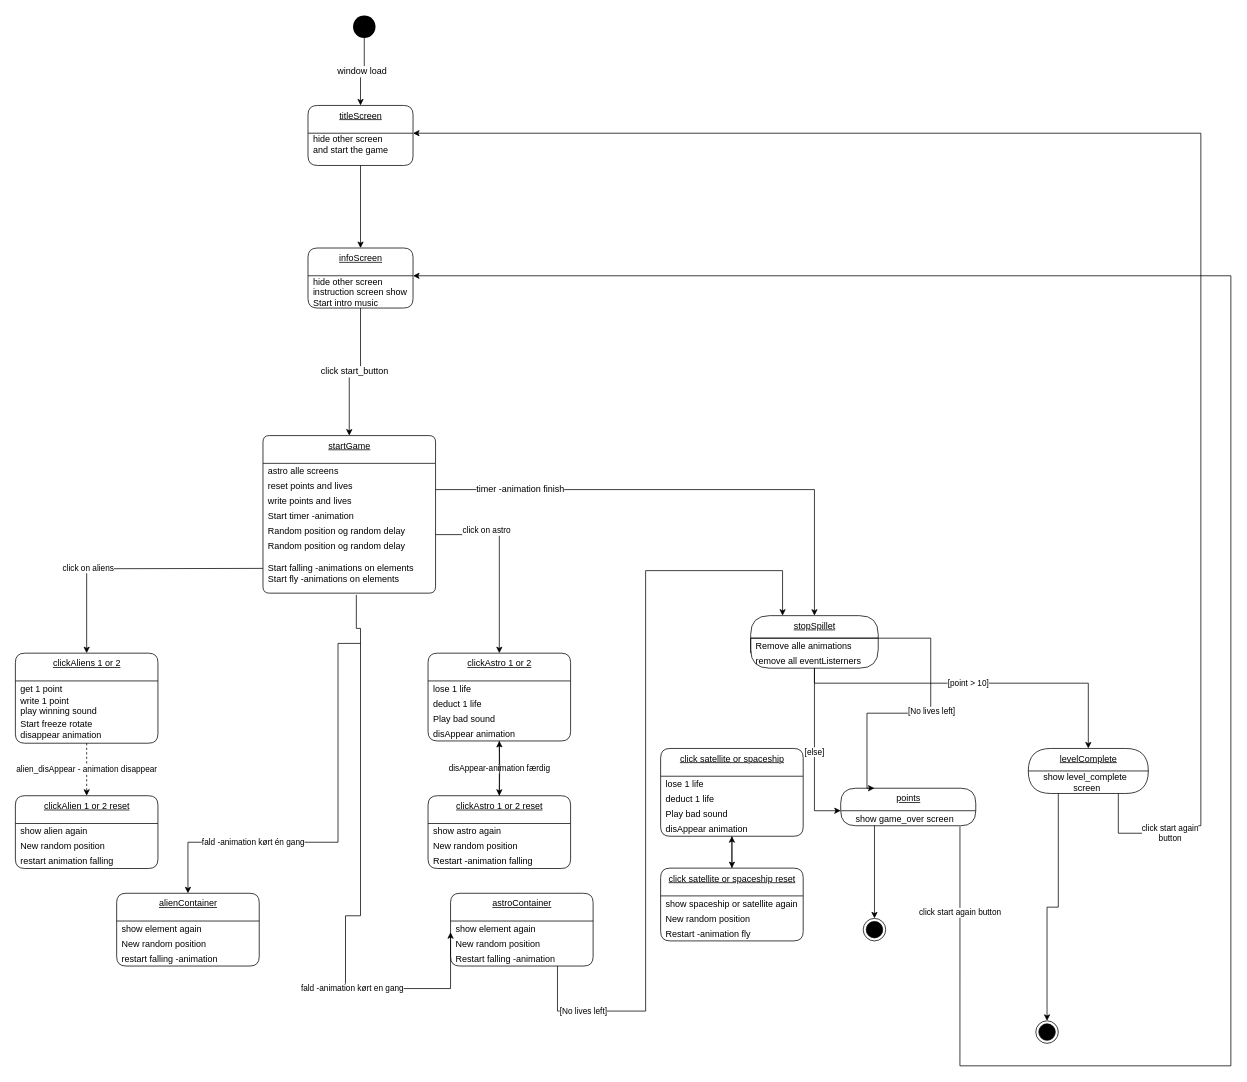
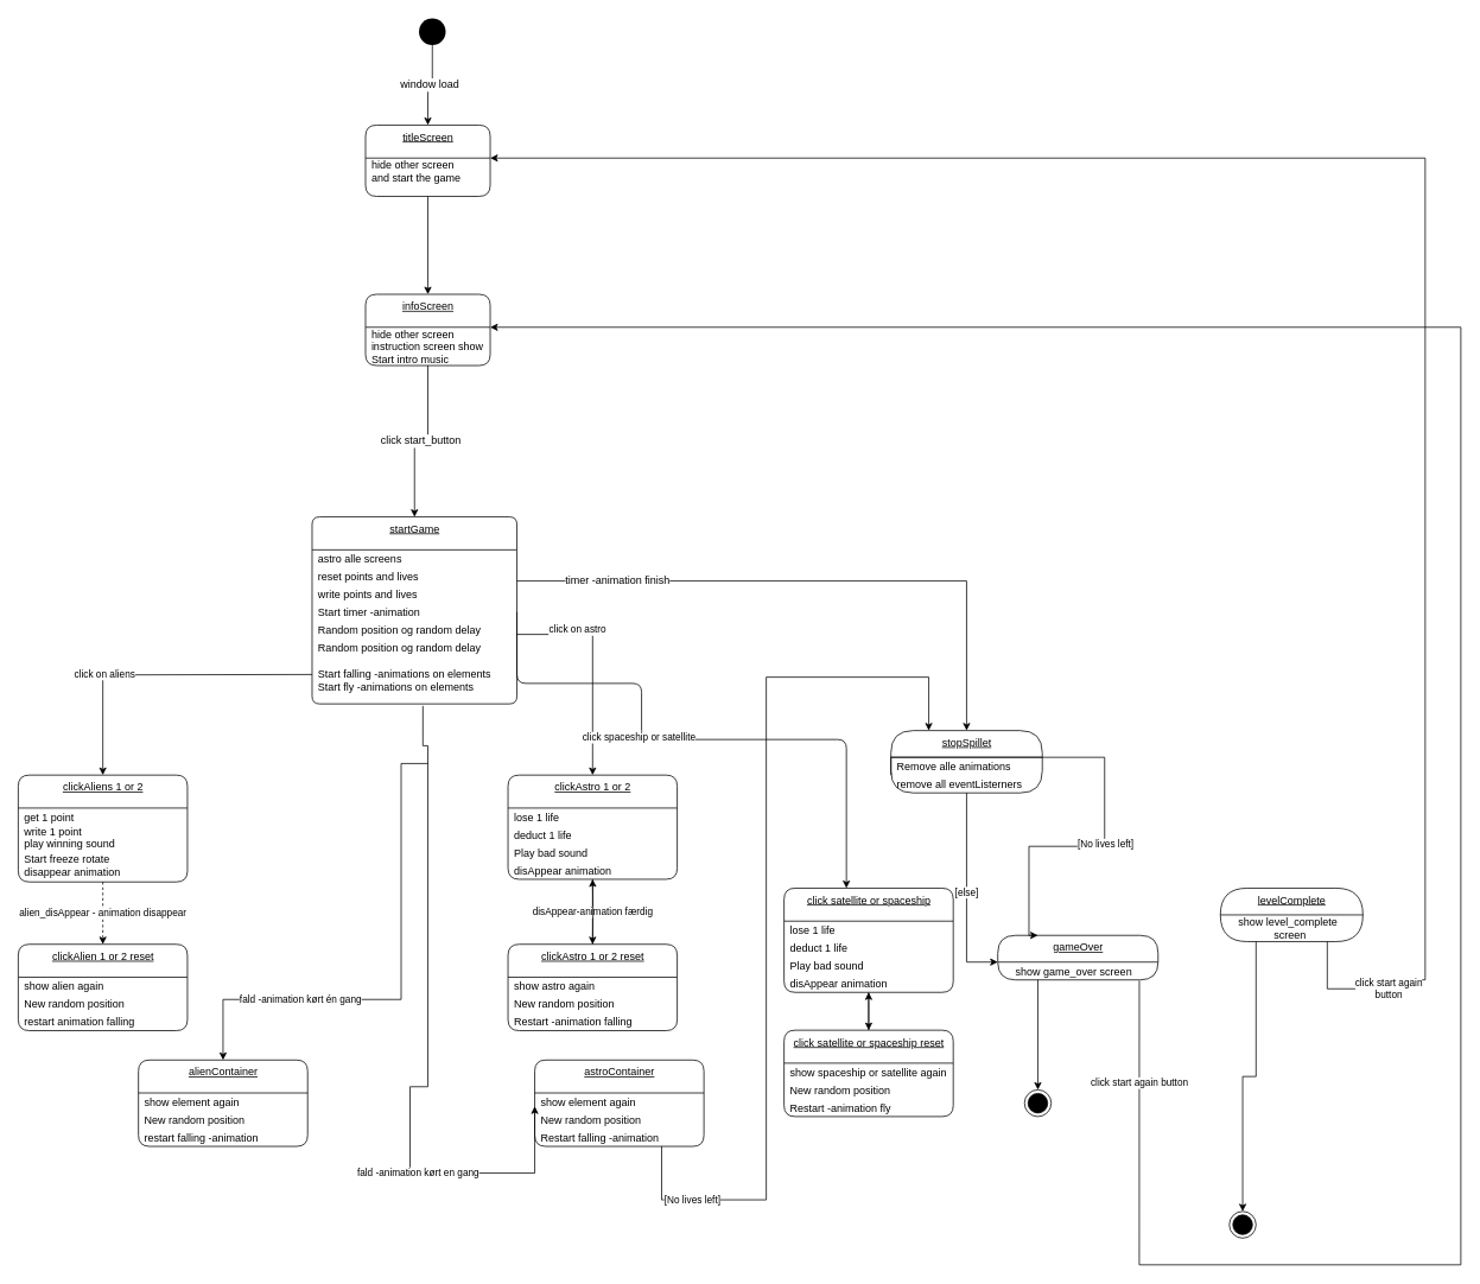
+ <mxCell id="75" style="edgeStyle=orthogonalEdgeStyle;html=1;exitX=1;exitY=0.5;exitDx=0;exitDy=0;" parent="1" source="8" target="70" edge="1"><mxGeometry relative="1" as="geometry"><Array as="points"><mxPoint x="720" y="767" /><mxPoint x="720" y="830" /><mxPoint x="950" y="830" /></Array></mxGeometry></mxCell>
+ <mxCell id="76" value="click spaceship or satellite" style="edgeLabel;html=1;align=center;verticalAlign=middle;resizable=0;points=[];" parent="75" vertex="1" connectable="0"><mxGeometry x="-0.177" y="-4" relative="1" as="geometry"><mxPoint as="offset" /></mxGeometry></mxCell>
- <mxCell id="43" value="[point &amp;gt; 10]" style="edgeStyle=orthogonalEdgeStyle;rounded=0;orthogonalLoop=1;jettySize=auto;html=1;exitX=0.5;exitY=1;exitDx=0;exitDy=0;entryX=0.5;entryY=0;entryDx=0;entryDy=0;" parent="1" source="42" target="44" edge="1"><mxGeometry x="-0.046" relative="1" as="geometry"><mxPoint x="1070" y="940" as="targetPoint" /><Array as="points"><mxPoint x="1085" y="910" /><mxPoint x="1450" y="910" /></Array><mxPoint as="offset" /></mxGeometry></mxCell>
- <mxCell id="47" value="points" style="swimlane;fontStyle=4;align=center;verticalAlign=top;childLayout=stackLayout;horizontal=1;startSize=30;horizontalStack=0;resizeParent=1;resizeParentMax=0;resizeLast=0;collapsible=0;marginBottom=0;html=1;rounded=1;absoluteArcSize=1;arcSize=92;" parent="1" vertex="1"><mxGeometry x="1120" y="1050" width="180" height="50" as="geometry" /></mxCell>
+ <mxCell id="47" value="gameOver" style="swimlane;fontStyle=4;align=center;verticalAlign=top;childLayout=stackLayout;horizontal=1;startSize=30;horizontalStack=0;resizeParent=1;resizeParentMax=0;resizeLast=0;collapsible=0;marginBottom=0;html=1;rounded=1;absoluteArcSize=1;arcSize=92;" parent="1" vertex="1"><mxGeometry x="1120" y="1050" width="180" height="50" as="geometry" /></mxCell>
